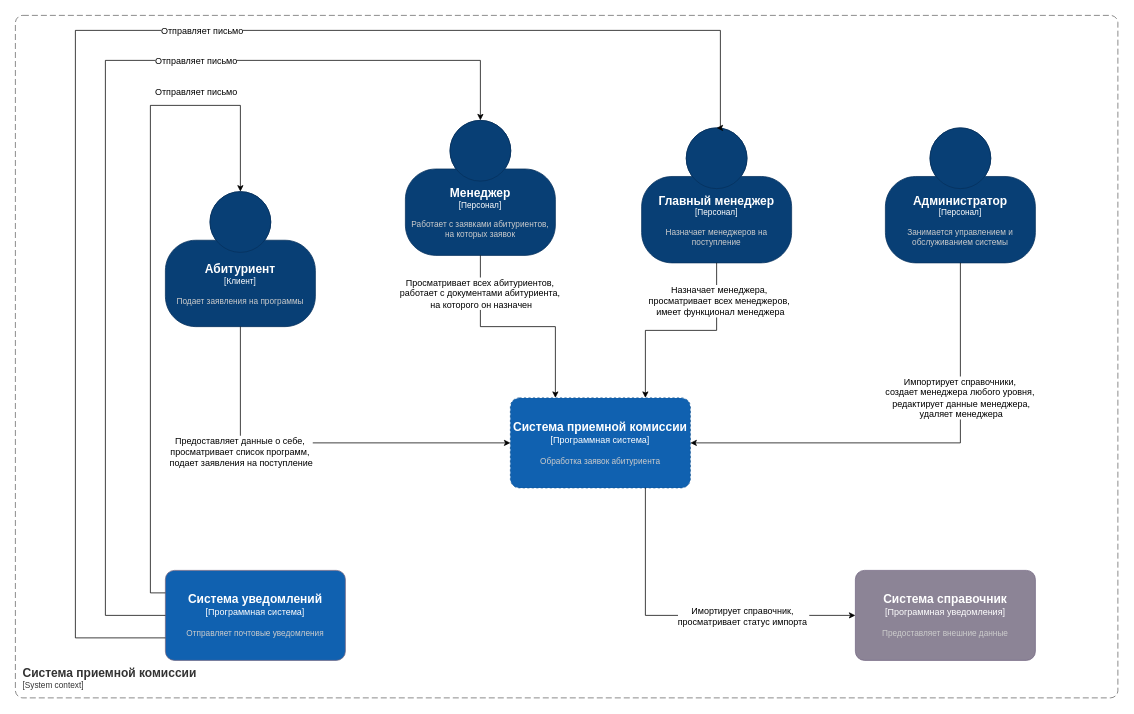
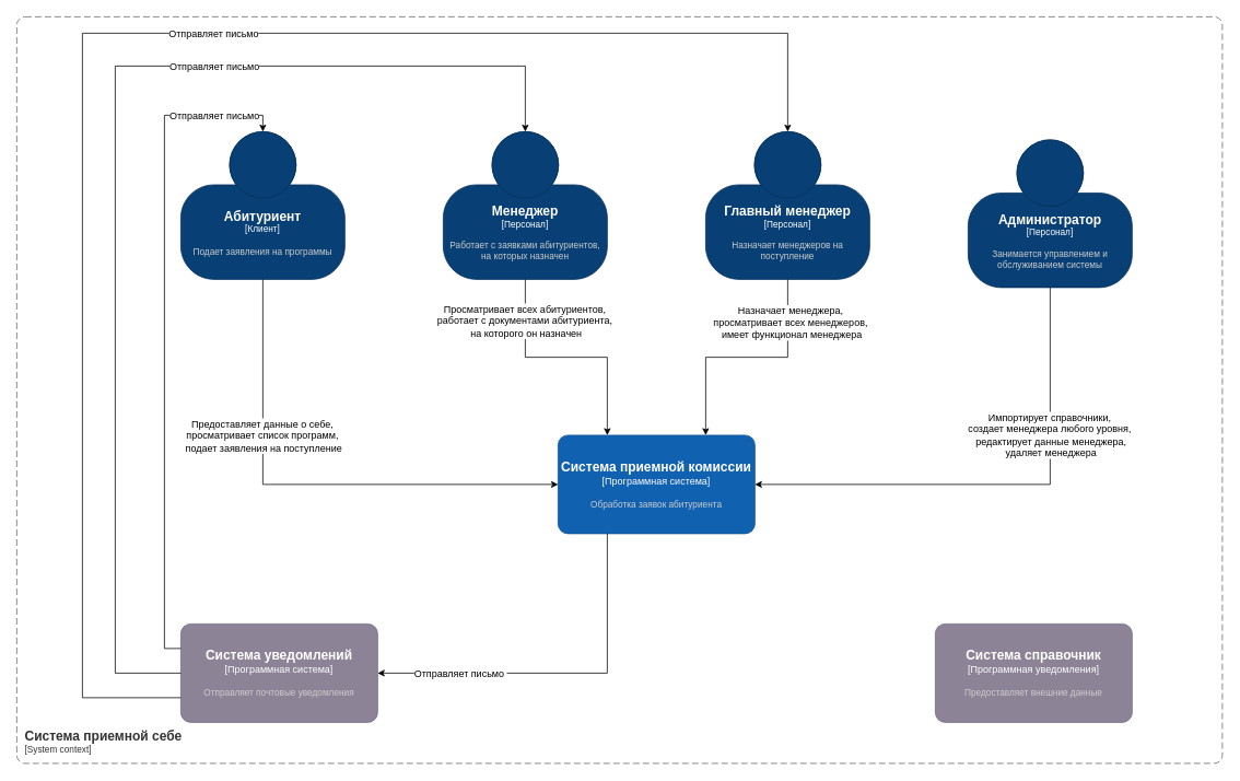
- <mxCell id="5" value="&lt;font style=&quot;font-size: 16px&quot;&gt;&lt;b&gt;Главный менеджер&lt;/b&gt;&lt;/font&gt;&lt;div&gt;[Персонал]&lt;/div&gt;&lt;br&gt;&lt;div&gt;&lt;font style=&quot;font-size: 11px&quot;&gt;&lt;font color=&quot;#cccccc&quot;&gt;Назначает менеджеров на поступление&lt;/font&gt;&lt;/div&gt;" style="html=1;fontSize=11;dashed=0;whiteSpace=wrap;fillColor=#083F75;strokeColor=#06315C;fontColor=#ffffff;shape=mxgraph.c4.person2;align=center;metaEdit=1;points=[[0.5,0,0],[1,0.5,0],[1,0.75,0],[0.75,1,0],[0.5,1,0],[0.25,1,0],[0,0.75,0],[0,0.5,0]];resizable=0;" vertex="1" parent="1"><mxGeometry x="855" y="170" width="200" height="180" as="geometry" /></mxCell>
+ <mxCell id="5" value="&lt;font style=&quot;font-size: 16px&quot;&gt;&lt;b&gt;Главный менеджер&lt;/b&gt;&lt;/font&gt;&lt;div&gt;[Персонал]&lt;/div&gt;&lt;br&gt;&lt;div&gt;&lt;font style=&quot;font-size: 11px&quot;&gt;&lt;font color=&quot;#cccccc&quot;&gt;Назначает менеджеров на поступление&lt;/font&gt;&lt;/div&gt;" style="html=1;fontSize=11;dashed=0;whiteSpace=wrap;fillColor=#083F75;strokeColor=#06315C;fontColor=#ffffff;shape=mxgraph.c4.person2;align=center;metaEdit=1;points=[[0.5,0,0],[1,0.5,0],[1,0.75,0],[0.75,1,0],[0.5,1,0],[0.25,1,0],[0,0.75,0],[0,0.5,0]];resizable=0;" vertex="1" parent="1"><mxGeometry x="860" y="160" width="200" height="180" as="geometry" /></mxCell>
- <mxCell id="4" value="&lt;font style=&quot;font-size: 16px&quot;&gt;&lt;b&gt;Менеджер&lt;/b&gt;&lt;/font&gt;&lt;div&gt;[Персонал]&lt;/div&gt;&lt;br&gt;&lt;div&gt;&lt;font style=&quot;font-size: 11px&quot;&gt;&lt;font color=&quot;#cccccc&quot;&gt;Работает с заявками абитуриентов, на которых заявок&lt;/font&gt;&lt;/div&gt;" style="html=1;fontSize=11;dashed=0;whiteSpace=wrap;fillColor=#083F75;strokeColor=#06315C;fontColor=#ffffff;shape=mxgraph.c4.person2;align=center;metaEdit=1;points=[[0.5,0,0],[1,0.5,0],[1,0.75,0],[0.75,1,0],[0.5,1,0],[0.25,1,0],[0,0.75,0],[0,0.5,0]];resizable=0;" vertex="1" parent="1"><mxGeometry x="540" y="160" width="200" height="180" as="geometry" /></mxCell>
+ <mxCell id="4" value="&lt;font style=&quot;font-size: 16px&quot;&gt;&lt;b&gt;Менеджер&lt;/b&gt;&lt;/font&gt;&lt;div&gt;[Персонал]&lt;/div&gt;&lt;br&gt;&lt;div&gt;&lt;font style=&quot;font-size: 11px&quot;&gt;&lt;font color=&quot;#cccccc&quot;&gt;Работает с заявками абитуриентов, на которых назначен&lt;/font&gt;&lt;/div&gt;" style="html=1;fontSize=11;dashed=0;whiteSpace=wrap;fillColor=#083F75;strokeColor=#06315C;fontColor=#ffffff;shape=mxgraph.c4.person2;align=center;metaEdit=1;points=[[0.5,0,0],[1,0.5,0],[1,0.75,0],[0.75,1,0],[0.5,1,0],[0.25,1,0],[0,0.75,0],[0,0.5,0]];resizable=0;" vertex="1" parent="1"><mxGeometry x="540" y="160" width="200" height="180" as="geometry" /></mxCell>
- <mxCell id="3" value="&lt;font style=&quot;font-size: 16px&quot;&gt;&lt;b&gt;Абитуриент&lt;/b&gt;&lt;/font&gt;&lt;div&gt;[Клиент]&lt;/div&gt;&lt;br&gt;&lt;div&gt;&lt;font style=&quot;font-size: 11px&quot;&gt;&lt;font color=&quot;#cccccc&quot;&gt;Подает заявления на программы&lt;/font&gt;&lt;/div&gt;" style="html=1;fontSize=11;dashed=0;whiteSpace=wrap;fillColor=#083F75;strokeColor=#06315C;fontColor=#ffffff;shape=mxgraph.c4.person2;align=center;metaEdit=1;points=[[0.5,0,0],[1,0.5,0],[1,0.75,0],[0.75,1,0],[0.5,1,0],[0.25,1,0],[0,0.75,0],[0,0.5,0]];resizable=0;" vertex="1" parent="1"><mxGeometry x="220" y="255" width="200" height="180" as="geometry" /></mxCell>
+ <mxCell id="3" value="&lt;font style=&quot;font-size: 16px&quot;&gt;&lt;b&gt;Абитуриент&lt;/b&gt;&lt;/font&gt;&lt;div&gt;[Клиент]&lt;/div&gt;&lt;br&gt;&lt;div&gt;&lt;font style=&quot;font-size: 11px&quot;&gt;&lt;font color=&quot;#cccccc&quot;&gt;Подает заявления на программы&lt;/font&gt;&lt;/div&gt;" style="html=1;fontSize=11;dashed=0;whiteSpace=wrap;fillColor=#083F75;strokeColor=#06315C;fontColor=#ffffff;shape=mxgraph.c4.person2;align=center;metaEdit=1;points=[[0.5,0,0],[1,0.5,0],[1,0.75,0],[0.75,1,0],[0.5,1,0],[0.25,1,0],[0,0.75,0],[0,0.5,0]];resizable=0;" vertex="1" parent="1"><mxGeometry x="220" y="160" width="200" height="180" as="geometry" /></mxCell>
- <mxCell id="2" value="&lt;font style=&quot;font-size: 16px&quot;&gt;&lt;b&gt;Система приемной комиссии&lt;/b&gt;&lt;/font&gt;&lt;div&gt;[Программная система]&lt;/div&gt;&lt;br&gt;&lt;div&gt;&lt;font style=&quot;font-size: 11px&quot;&gt;&lt;font color=&quot;#cccccc&quot;&gt;Обработка заявок абитуриента&lt;/font&gt;&lt;/div&gt;" style="rounded=1;whiteSpace=wrap;html=1;labelBackgroundColor=none;fillColor=#1061B0;fontColor=#ffffff;align=center;arcSize=10;strokeColor=#0D5091;metaEdit=1;resizable=0;points=[[0.25,0,0],[0.5,0,0],[0.75,0,0],[1,0.25,0],[1,0.5,0],[1,0.75,0],[0.75,1,0],[0.5,1,0],[0.25,1,0],[0,0.75,0],[0,0.5,0],[0,0.25,0]];dashed=1;" vertex="1" parent="1"><mxGeometry x="680" y="530" width="240" height="120" as="geometry" /></mxCell>
+ <mxCell id="2" value="&lt;font style=&quot;font-size: 16px&quot;&gt;&lt;b&gt;Система приемной комиссии&lt;/b&gt;&lt;/font&gt;&lt;div&gt;[Программная система]&lt;/div&gt;&lt;br&gt;&lt;div&gt;&lt;font style=&quot;font-size: 11px&quot;&gt;&lt;font color=&quot;#cccccc&quot;&gt;Обработка заявок абитуриента&lt;/font&gt;&lt;/div&gt;" style="rounded=1;whiteSpace=wrap;html=1;labelBackgroundColor=none;fillColor=#1061B0;fontColor=#ffffff;align=center;arcSize=10;strokeColor=#0D5091;metaEdit=1;resizable=0;points=[[0.25,0,0],[0.5,0,0],[0.75,0,0],[1,0.25,0],[1,0.5,0],[1,0.75,0],[0.75,1,0],[0.5,1,0],[0.25,1,0],[0,0.75,0],[0,0.5,0],[0,0.25,0]];" vertex="1" parent="1"><mxGeometry x="680" y="530" width="240" height="120" as="geometry" /></mxCell>
- <mxCell id="17" style="edgeStyle=orthogonalEdgeStyle;rounded=0;orthogonalLoop=1;jettySize=auto;html=1;exitX=0.75;exitY=1;exitDx=0;exitDy=0;exitPerimeter=0;entryX=0;entryY=0.5;entryDx=0;entryDy=0;entryPerimeter=0;" edge="1" parent="1" source="2" target="7"><mxGeometry relative="1" as="geometry" /></mxCell>
- <mxCell id="18" value="&lt;font style=&quot;font-size: 12px;&quot;&gt;&lt;font style=&quot;&quot;&gt;Имортирует справочник,&amp;nbsp;&lt;/font&gt;&lt;/font&gt;&lt;div&gt;&lt;font style=&quot;font-size: 12px;&quot;&gt;&lt;span style=&quot;background-color: light-dark(#ffffff, var(--ge-dark-color, #121212)); color: light-dark(rgb(0, 0, 0), rgb(255, 255, 255));&quot;&gt;просматривает статус импорта&amp;nbsp;&lt;/span&gt;&lt;/font&gt;&lt;/div&gt;" style="edgeLabel;html=1;align=center;verticalAlign=middle;resizable=0;points=[];" connectable="0" vertex="1" parent="17"><mxGeometry x="-0.613" y="4" relative="1" as="geometry"><mxPoint x="126" y="83" as="offset" /></mxGeometry></mxCell>
- <mxCell id="8" value="&lt;font style=&quot;font-size: 16px&quot;&gt;&lt;b&gt;Система уведомлений&lt;/b&gt;&lt;/font&gt;&lt;div&gt;[Программная система]&lt;/div&gt;&lt;br&gt;&lt;div&gt;&lt;font style=&quot;font-size: 11px&quot;&gt;&lt;font color=&quot;#cccccc&quot;&gt;Отправляет почтовые уведомления &lt;/font&gt;&lt;/div&gt;" style="rounded=1;whiteSpace=wrap;html=1;labelBackgroundColor=none;fillColor=#1061b0;fontColor=#ffffff;align=center;arcSize=10;strokeColor=#736782;metaEdit=1;resizable=0;points=[[0.25,0,0],[0.5,0,0],[0.75,0,0],[1,0.25,0],[1,0.5,0],[1,0.75,0],[0.75,1,0],[0.5,1,0],[0.25,1,0],[0,0.75,0],[0,0.5,0],[0,0.25,0]];" vertex="1" parent="1"><mxGeometry x="220" y="760" width="240" height="120" as="geometry" /></mxCell>
+ <mxCell id="8" value="&lt;font style=&quot;font-size: 16px&quot;&gt;&lt;b&gt;Система уведомлений&lt;/b&gt;&lt;/font&gt;&lt;div&gt;[Программная система]&lt;/div&gt;&lt;br&gt;&lt;div&gt;&lt;font style=&quot;font-size: 11px&quot;&gt;&lt;font color=&quot;#cccccc&quot;&gt;Отправляет почтовые уведомления &lt;/font&gt;&lt;/div&gt;" style="rounded=1;whiteSpace=wrap;html=1;labelBackgroundColor=none;fillColor=#8C8496;fontColor=#ffffff;align=center;arcSize=10;strokeColor=#736782;metaEdit=1;resizable=0;points=[[0.25,0,0],[0.5,0,0],[0.75,0,0],[1,0.25,0],[1,0.5,0],[1,0.75,0],[0.75,1,0],[0.5,1,0],[0.25,1,0],[0,0.75,0],[0,0.5,0],[0,0.25,0]];" vertex="1" parent="1"><mxGeometry x="220" y="760" width="240" height="120" as="geometry" /></mxCell>
+ <mxCell id="19" style="edgeStyle=orthogonalEdgeStyle;rounded=0;orthogonalLoop=1;jettySize=auto;html=1;exitX=0.25;exitY=1;exitDx=0;exitDy=0;exitPerimeter=0;entryX=1;entryY=0.5;entryDx=0;entryDy=0;entryPerimeter=0;" edge="1" parent="1" source="2" target="8"><mxGeometry relative="1" as="geometry" /></mxCell>
+ <mxCell id="20" value="&lt;font style=&quot;font-size: 12px;&quot;&gt;Отправляет письмо&amp;nbsp;&lt;/font&gt;" style="edgeLabel;html=1;align=center;verticalAlign=middle;resizable=0;points=[];" connectable="0" vertex="1" parent="19"><mxGeometry x="0.596" y="2" relative="1" as="geometry"><mxPoint x="9" y="-2" as="offset" /></mxGeometry></mxCell>
- <mxCell id="27" value="&lt;font style=&quot;font-size: 16px&quot;&gt;&lt;b&gt;&lt;div style=&quot;text-align: left&quot;&gt;Система приемной комиссии&lt;/div&gt;&lt;/b&gt;&lt;/font&gt;&lt;div style=&quot;text-align: left&quot;&gt;[System context]&lt;/div&gt;" style="rounded=1;fontSize=11;whiteSpace=wrap;html=1;dashed=1;arcSize=20;fillColor=none;strokeColor=#666666;fontColor=#333333;labelBackgroundColor=none;align=left;verticalAlign=bottom;labelBorderColor=none;spacingTop=0;spacing=10;dashPattern=8 4;metaEdit=1;rotatable=0;perimeter=rectanglePerimeter;noLabel=0;labelPadding=0;allowArrows=0;connectable=0;expand=0;recursiveResize=0;editable=1;pointerEvents=0;absoluteArcSize=1;points=[[0.25,0,0],[0.5,0,0],[0.75,0,0],[1,0.25,0],[1,0.5,0],[1,0.75,0],[0.75,1,0],[0.5,1,0],[0.25,1,0],[0,0.75,0],[0,0.5,0],[0,0.25,0]];" vertex="1" parent="1"><mxGeometry x="20" y="20" width="1470" height="910" as="geometry" /></mxCell>
+ <mxCell id="27" value="&lt;font style=&quot;font-size: 16px&quot;&gt;&lt;b&gt;&lt;div style=&quot;text-align: left&quot;&gt;Система приемной себе&lt;/div&gt;&lt;/b&gt;&lt;/font&gt;&lt;div style=&quot;text-align: left&quot;&gt;[System context]&lt;/div&gt;" style="rounded=1;fontSize=11;whiteSpace=wrap;html=1;dashed=1;arcSize=20;fillColor=none;strokeColor=#666666;fontColor=#333333;labelBackgroundColor=none;align=left;verticalAlign=bottom;labelBorderColor=none;spacingTop=0;spacing=10;dashPattern=8 4;metaEdit=1;rotatable=0;perimeter=rectanglePerimeter;noLabel=0;labelPadding=0;allowArrows=0;connectable=0;expand=0;recursiveResize=0;editable=1;pointerEvents=0;absoluteArcSize=1;points=[[0.25,0,0],[0.5,0,0],[0.75,0,0],[1,0.25,0],[1,0.5,0],[1,0.75,0],[0.75,1,0],[0.5,1,0],[0.25,1,0],[0,0.75,0],[0,0.5,0],[0,0.25,0]];" vertex="1" parent="1"><mxGeometry x="20" y="20" width="1470" height="910" as="geometry" /></mxCell>
